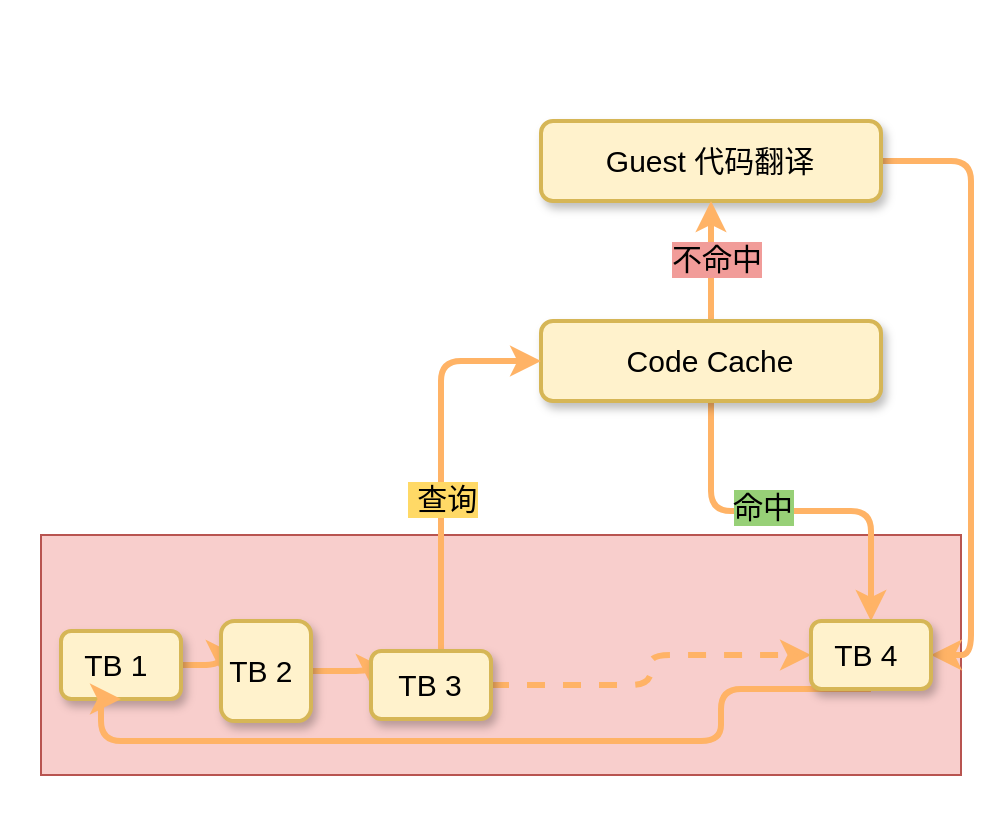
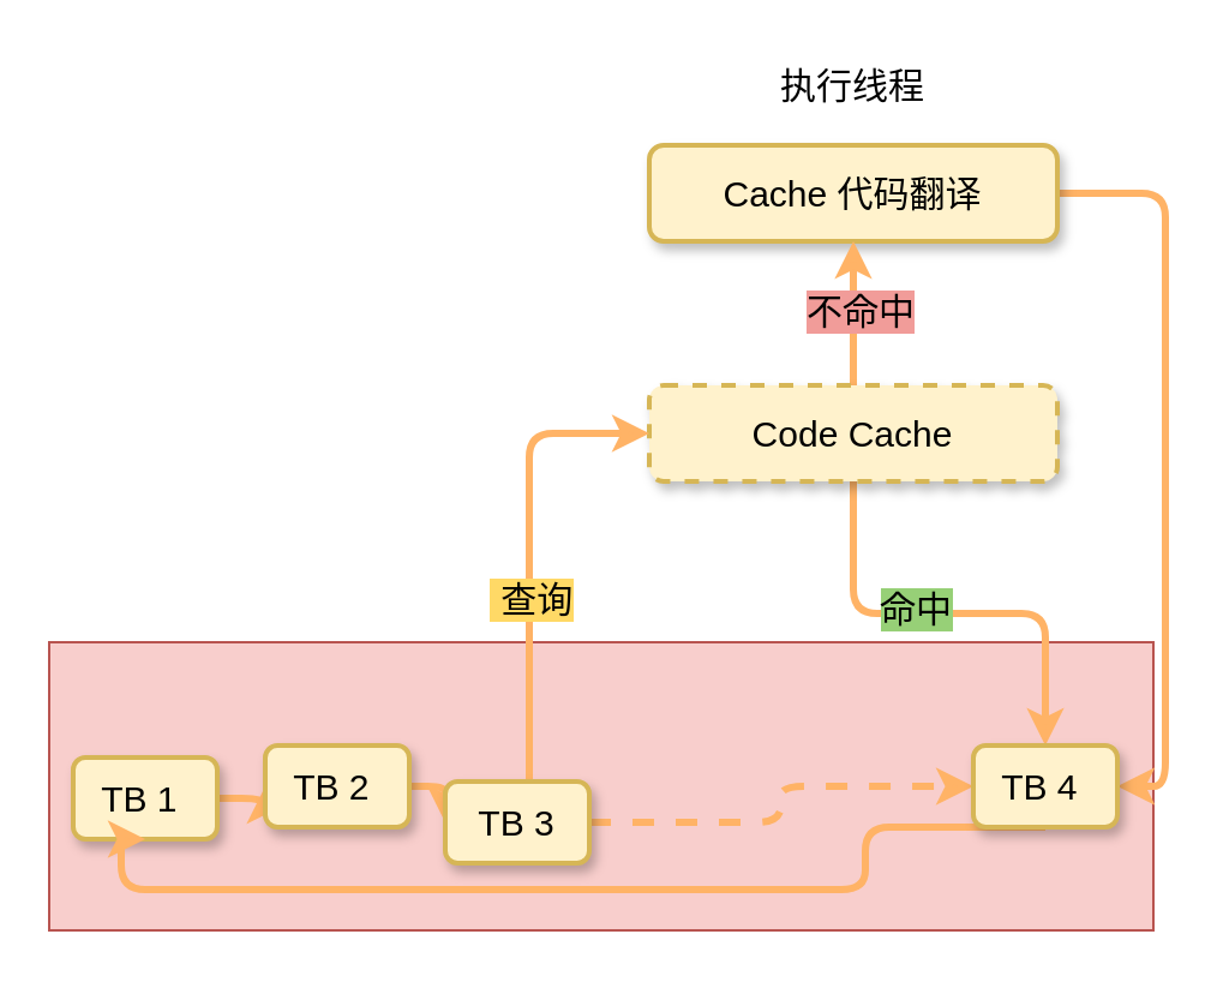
+ <mxCell id="7" value="执行线程" style="text;html=1;strokeColor=none;fillColor=none;align=center;verticalAlign=middle;whiteSpace=wrap;rounded=0;fontSize=15;" parent="1" vertex="1"><mxGeometry x="305" y="20" width="100" height="30" as="geometry" /></mxCell>
- <mxCell id="4" value="Guest 代码翻译" style="rounded=1;whiteSpace=wrap;html=1;fillColor=#fff2cc;strokeColor=#d6b656;fontSize=15;gradientColor=none;strokeWidth=2;glass=0;sketch=0;shadow=1;" parent="1" vertex="1"><mxGeometry x="270" y="60" width="170" height="40" as="geometry" /></mxCell>
+ <mxCell id="4" value="Cache 代码翻译" style="rounded=1;whiteSpace=wrap;html=1;fillColor=#fff2cc;strokeColor=#d6b656;fontSize=15;gradientColor=none;strokeWidth=2;glass=0;sketch=0;shadow=1;" parent="1" vertex="1"><mxGeometry x="270" y="60" width="170" height="40" as="geometry" /></mxCell>
- <mxCell id="12" value="Code Cache" style="rounded=1;whiteSpace=wrap;html=1;fillColor=#fff2cc;strokeColor=#d6b656;fontSize=15;gradientColor=none;strokeWidth=2;glass=0;sketch=0;shadow=1;" parent="1" vertex="1"><mxGeometry x="270" y="160" width="170" height="40" as="geometry" /></mxCell>
+ <mxCell id="12" value="Code Cache" style="rounded=1;whiteSpace=wrap;html=1;fillColor=#fff2cc;strokeColor=#d6b656;fontSize=15;gradientColor=none;strokeWidth=2;glass=0;sketch=0;shadow=1;dashed=1;" parent="1" vertex="1"><mxGeometry x="270" y="160" width="170" height="40" as="geometry" /></mxCell>
- <mxCell id="14" value="TB 2&amp;nbsp;" style="rounded=1;whiteSpace=wrap;html=1;fillColor=#fff2cc;strokeColor=#d6b656;fontSize=15;gradientColor=none;strokeWidth=2;glass=0;sketch=0;shadow=1;" parent="1" vertex="1"><mxGeometry x="110" y="310" width="45" height="50" as="geometry" /></mxCell>
+ <mxCell id="14" value="TB 2&amp;nbsp;" style="rounded=1;whiteSpace=wrap;html=1;fillColor=#fff2cc;strokeColor=#d6b656;fontSize=15;gradientColor=none;strokeWidth=2;glass=0;sketch=0;shadow=1;" parent="1" vertex="1"><mxGeometry x="110" y="310" width="60" height="34" as="geometry" /></mxCell>
